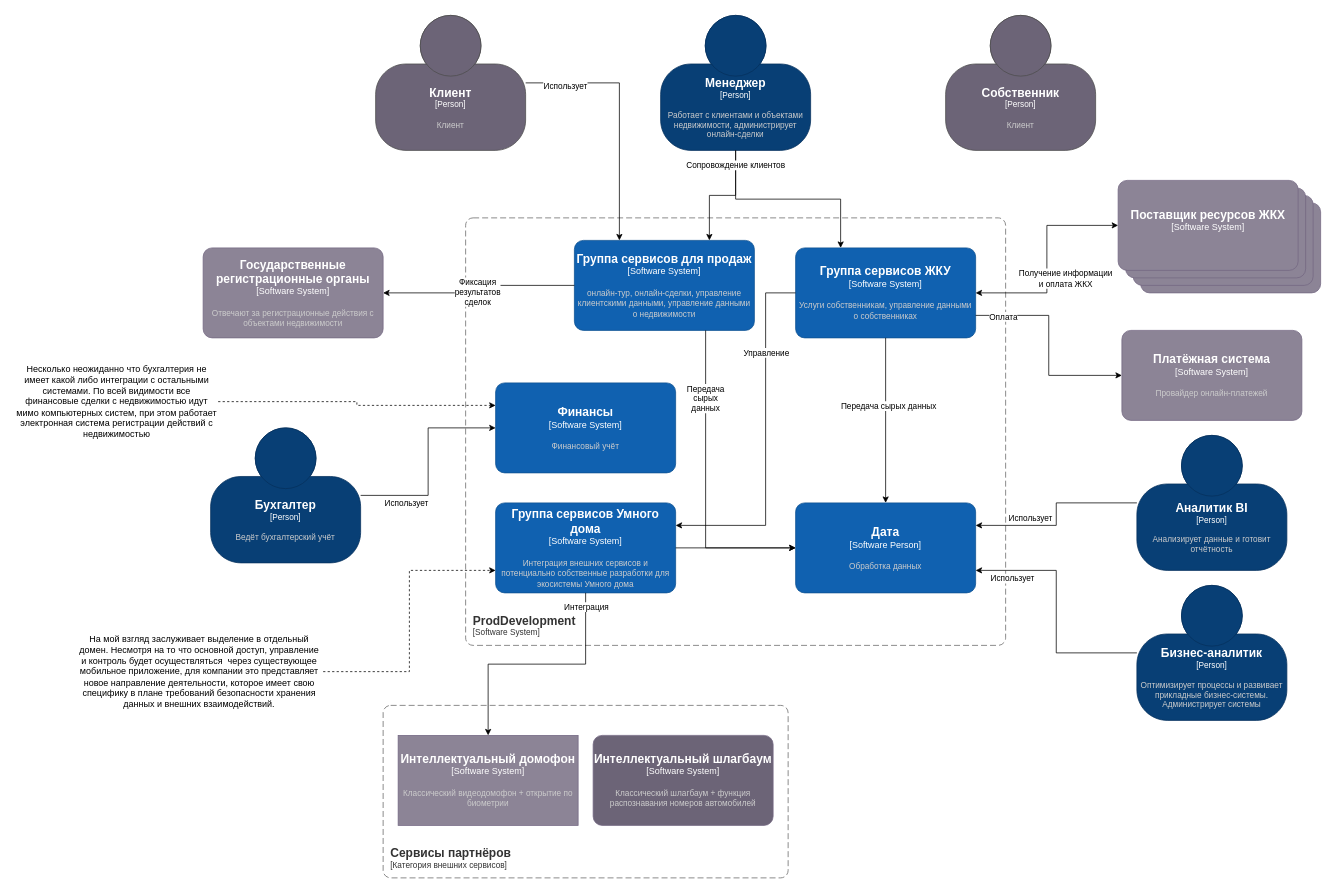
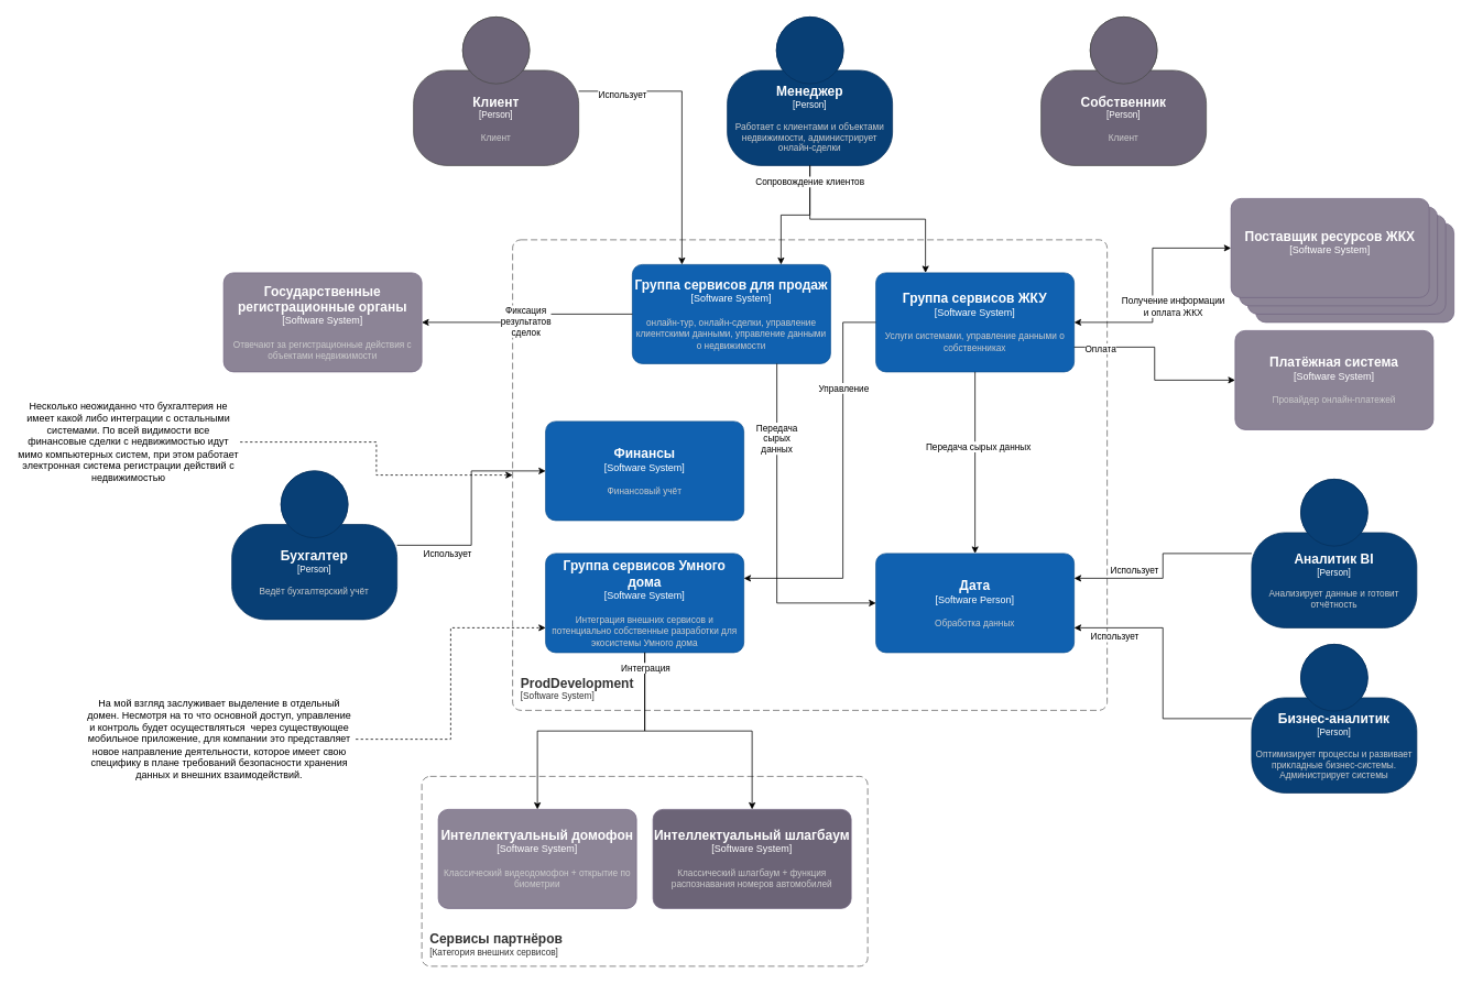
- <mxCell id="16" value="&lt;font style=&quot;font-size: 16px&quot;&gt;&lt;b&gt;Группа сервисов ЖКУ&lt;/b&gt;&lt;/font&gt;&lt;div&gt;[Software System]&lt;/div&gt;&lt;br&gt;&lt;div&gt;&lt;font style=&quot;font-size: 11px&quot;&gt;&lt;font color=&quot;#cccccc&quot;&gt;Услуги собственникам, управление данными о собственниках&lt;/font&gt;&lt;/div&gt;" style="rounded=1;whiteSpace=wrap;html=1;labelBackgroundColor=none;fillColor=#1061B0;fontColor=#ffffff;align=center;arcSize=10;strokeColor=#0D5091;metaEdit=1;resizable=0;points=[[0.25,0,0],[0.5,0,0],[0.75,0,0],[1,0.25,0],[1,0.5,0],[1,0.75,0],[0.75,1,0],[0.5,1,0],[0.25,1,0],[0,0.75,0],[0,0.5,0],[0,0.25,0]];" vertex="1" parent="1"><mxGeometry x="1060" y="330" width="240" height="120" as="geometry" /></mxCell>
+ <mxCell id="16" value="&lt;font style=&quot;font-size: 16px&quot;&gt;&lt;b&gt;Группа сервисов ЖКУ&lt;/b&gt;&lt;/font&gt;&lt;div&gt;[Software System]&lt;/div&gt;&lt;br&gt;&lt;div&gt;&lt;font style=&quot;font-size: 11px&quot;&gt;&lt;font color=&quot;#cccccc&quot;&gt;Услуги системами, управление данными о собственниках&lt;/font&gt;&lt;/div&gt;" style="rounded=1;whiteSpace=wrap;html=1;labelBackgroundColor=none;fillColor=#1061B0;fontColor=#ffffff;align=center;arcSize=10;strokeColor=#0D5091;metaEdit=1;resizable=0;points=[[0.25,0,0],[0.5,0,0],[0.75,0,0],[1,0.25,0],[1,0.5,0],[1,0.75,0],[0.75,1,0],[0.5,1,0],[0.25,1,0],[0,0.75,0],[0,0.5,0],[0,0.25,0]];" vertex="1" parent="1"><mxGeometry x="1060" y="330" width="240" height="120" as="geometry" /></mxCell>
- <mxCell id="9" value="&lt;font style=&quot;font-size: 16px&quot;&gt;&lt;b&gt;Платёжная система&lt;/b&gt;&lt;/font&gt;&lt;div&gt;[Software System]&lt;/div&gt;&lt;br&gt;&lt;div&gt;&lt;font style=&quot;font-size: 11px&quot;&gt;&lt;font color=&quot;#cccccc&quot;&gt;Провайдер онлайн-платежей&lt;/font&gt;&lt;/div&gt;" style="rounded=1;whiteSpace=wrap;html=1;labelBackgroundColor=none;fillColor=#8C8496;fontColor=#ffffff;align=center;arcSize=10;strokeColor=#736782;metaEdit=1;resizable=0;points=[[0.25,0,0],[0.5,0,0],[0.75,0,0],[1,0.25,0],[1,0.5,0],[1,0.75,0],[0.75,1,0],[0.5,1,0],[0.25,1,0],[0,0.75,0],[0,0.5,0],[0,0.25,0]];" vertex="1" parent="1"><mxGeometry x="1495" y="440" width="240" height="120" as="geometry" /></mxCell>
+ <mxCell id="9" value="&lt;font style=&quot;font-size: 16px&quot;&gt;&lt;b&gt;Платёжная система&lt;/b&gt;&lt;/font&gt;&lt;div&gt;[Software System]&lt;/div&gt;&lt;br&gt;&lt;div&gt;&lt;font style=&quot;font-size: 11px&quot;&gt;&lt;font color=&quot;#cccccc&quot;&gt;Провайдер онлайн-платежей&lt;/font&gt;&lt;/div&gt;" style="rounded=1;whiteSpace=wrap;html=1;labelBackgroundColor=none;fillColor=#8C8496;fontColor=#ffffff;align=center;arcSize=10;strokeColor=#736782;metaEdit=1;resizable=0;points=[[0.25,0,0],[0.5,0,0],[0.75,0,0],[1,0.25,0],[1,0.5,0],[1,0.75,0],[0.75,1,0],[0.5,1,0],[0.25,1,0],[0,0.75,0],[0,0.5,0],[0,0.25,0]];" vertex="1" parent="1"><mxGeometry x="1495" y="400" width="240" height="120" as="geometry" /></mxCell>
- <mxCell id="34" style="edgeStyle=orthogonalEdgeStyle;rounded=0;orthogonalLoop=1;jettySize=auto;html=1;entryX=0;entryY=0.25;entryDx=0;entryDy=0;entryPerimeter=0;dashed=1;" edge="1" parent="1" source="33" target="17"><mxGeometry relative="1" as="geometry" /></mxCell>
+ <mxCell id="34" style="edgeStyle=orthogonalEdgeStyle;rounded=0;orthogonalLoop=1;jettySize=auto;html=1;dashed=1;" edge="1" parent="1" source="33" target="19"><mxGeometry relative="1" as="geometry" /></mxCell>
- <mxCell id="38" style="edgeStyle=orthogonalEdgeStyle;rounded=0;orthogonalLoop=1;jettySize=auto;html=1;" edge="1" parent="1" source="35" target="18"><mxGeometry relative="1" as="geometry" /></mxCell>
+ <mxCell id="38" style="edgeStyle=orthogonalEdgeStyle;rounded=0;orthogonalLoop=1;jettySize=auto;html=1;entryX=0.5;entryY=0;entryDx=0;entryDy=0;entryPerimeter=0;" edge="1" parent="1" source="35" target="32"><mxGeometry relative="1" as="geometry" /></mxCell>
- <mxCell id="31" value="&lt;font style=&quot;font-size: 16px&quot;&gt;&lt;b&gt;Интеллектуальный домофон&lt;/b&gt;&lt;/font&gt;&lt;div&gt;[Software System]&lt;/div&gt;&lt;br&gt;&lt;div&gt;&lt;font style=&quot;font-size: 11px&quot;&gt;&lt;font color=&quot;#cccccc&quot;&gt;Классический видеодомофон + открытие по биометрии&lt;/font&gt;&lt;/div&gt;" style="whiteSpace=wrap;html=1;labelBackgroundColor=none;fillColor=#8C8496;fontColor=#ffffff;align=center;arcSize=10;strokeColor=#736782;metaEdit=1;resizable=0;points=[[0.25,0,0],[0.5,0,0],[0.75,0,0],[1,0.25,0],[1,0.5,0],[1,0.75,0],[0.75,1,0],[0.5,1,0],[0.25,1,0],[0,0.75,0],[0,0.5,0],[0,0.25,0]];rounded=0;" vertex="1" parent="1"><mxGeometry x="530" y="980" width="240" height="120" as="geometry" /></mxCell>
+ <mxCell id="31" value="&lt;font style=&quot;font-size: 16px&quot;&gt;&lt;b&gt;Интеллектуальный домофон&lt;/b&gt;&lt;/font&gt;&lt;div&gt;[Software System]&lt;/div&gt;&lt;br&gt;&lt;div&gt;&lt;font style=&quot;font-size: 11px&quot;&gt;&lt;font color=&quot;#cccccc&quot;&gt;Классический видеодомофон + открытие по биометрии&lt;/font&gt;&lt;/div&gt;" style="rounded=1;whiteSpace=wrap;html=1;labelBackgroundColor=none;fillColor=#8C8496;fontColor=#ffffff;align=center;arcSize=10;strokeColor=#736782;metaEdit=1;resizable=0;points=[[0.25,0,0],[0.5,0,0],[0.75,0,0],[1,0.25,0],[1,0.5,0],[1,0.75,0],[0.75,1,0],[0.5,1,0],[0.25,1,0],[0,0.75,0],[0,0.5,0],[0,0.25,0]];" vertex="1" parent="1"><mxGeometry x="530" y="980" width="240" height="120" as="geometry" /></mxCell>
